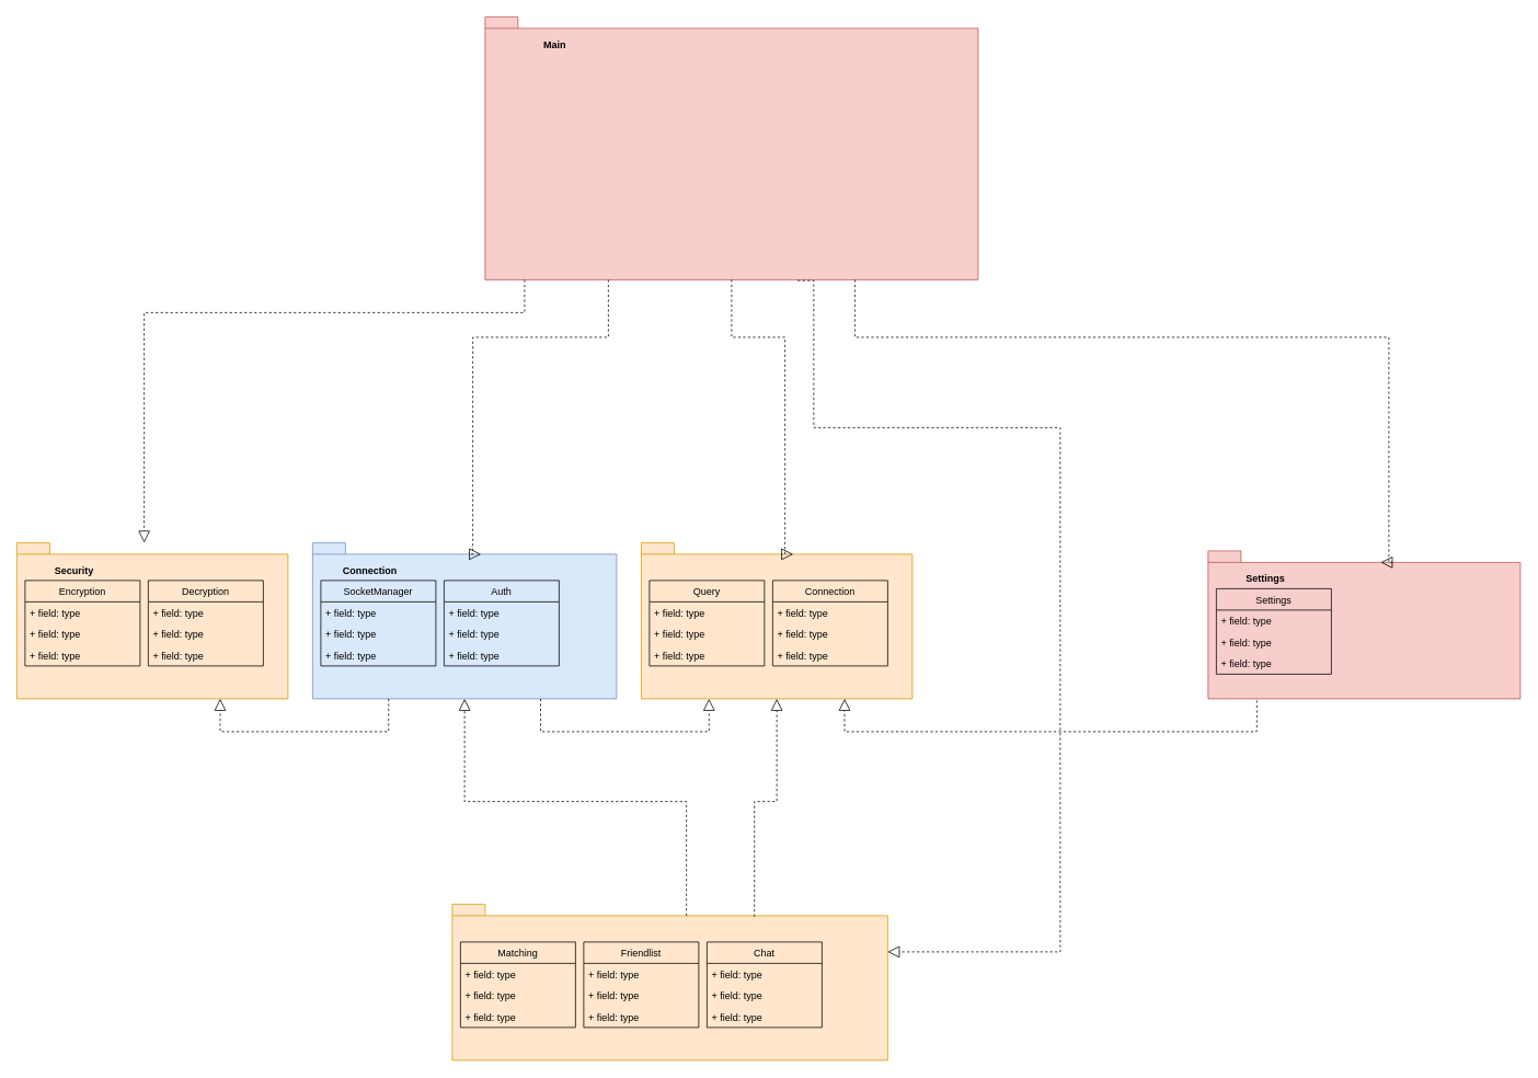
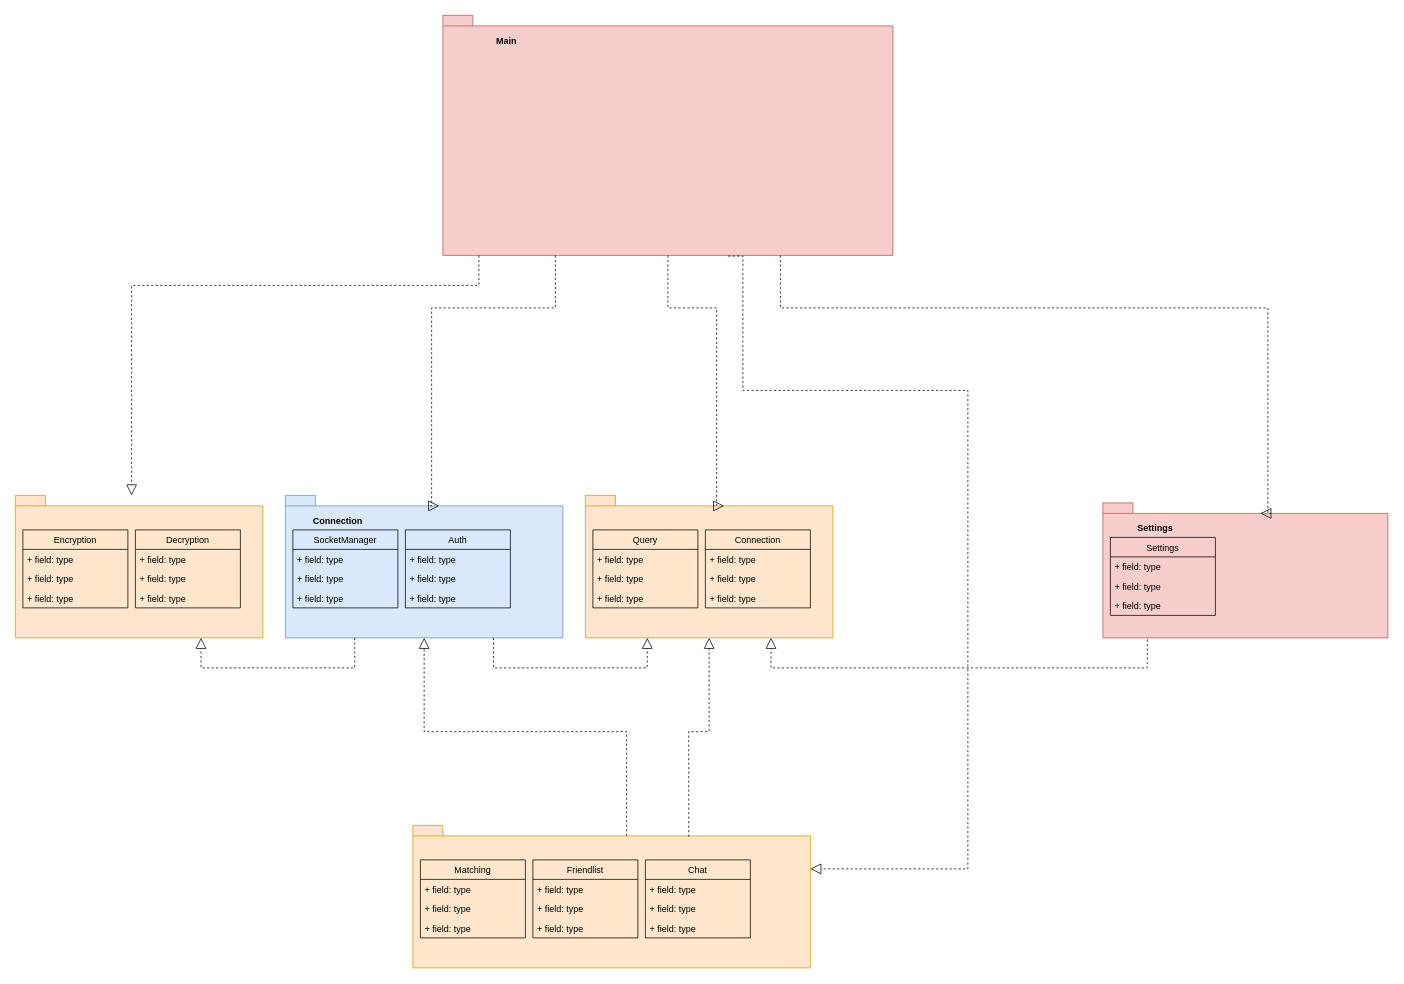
- <mxCell id="5" value="Security" style="text;align=center;fontStyle=1;verticalAlign=middle;spacingLeft=3;spacingRight=3;strokeColor=none;rotatable=0;points=[[0,0.5],[1,0.5]];portConstraint=eastwest;" vertex="1" parent="1"><mxGeometry x="20" y="680" width="140" height="26" as="geometry" /></mxCell>
